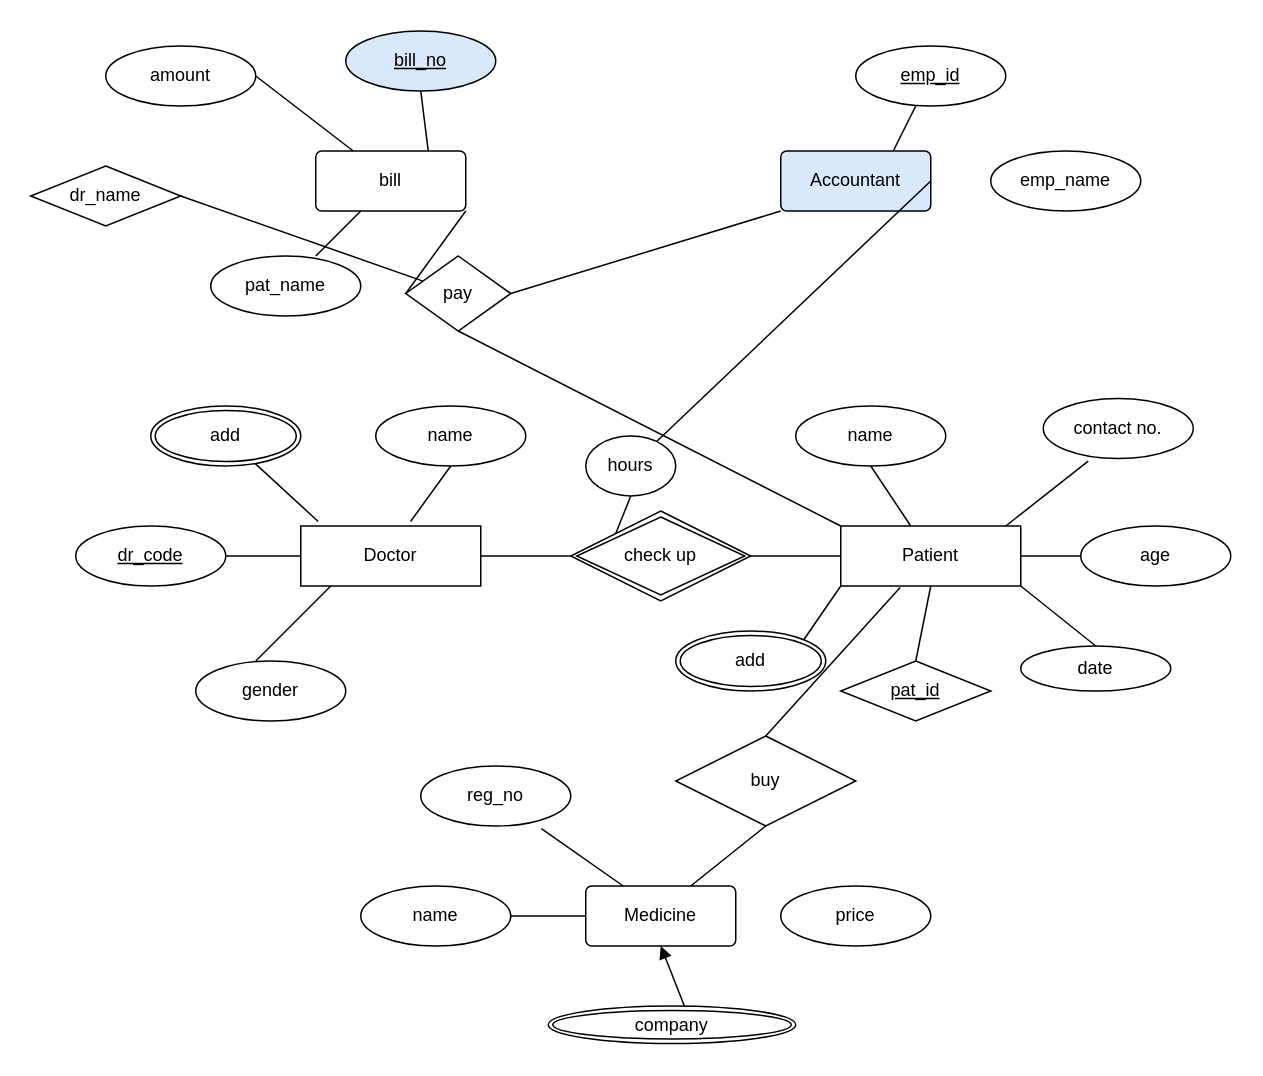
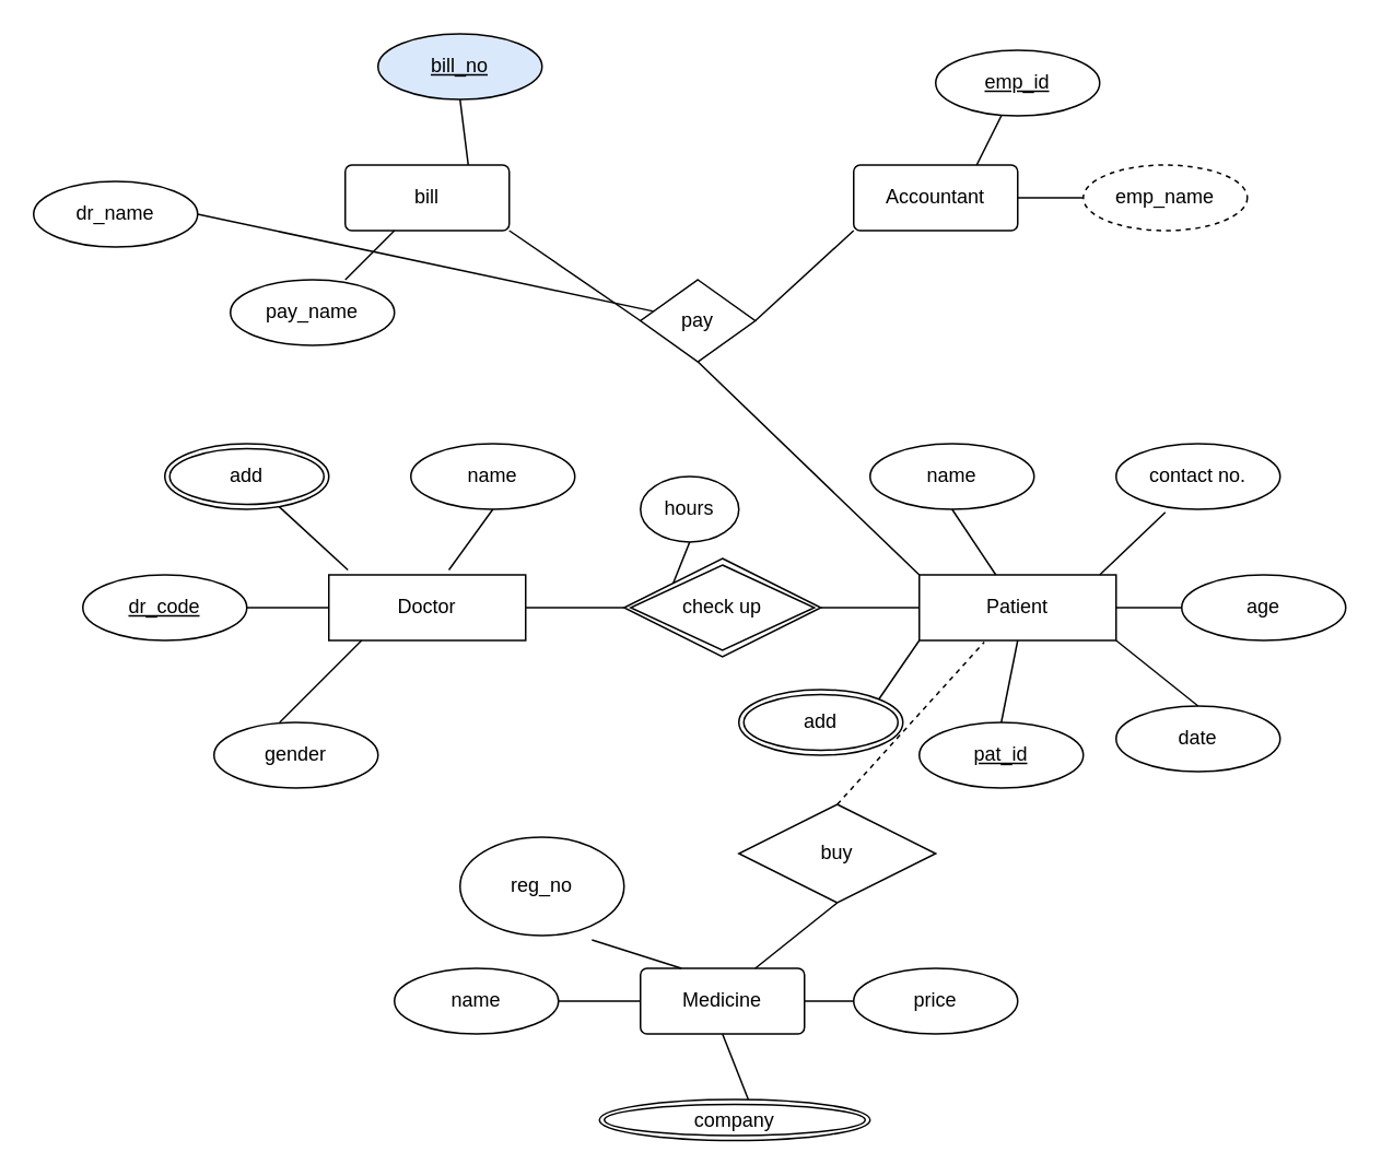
- <mxCell id="45" value="amount" style="ellipse;whiteSpace=wrap;html=1;align=center;" vertex="1" parent="1"><mxGeometry x="70" y="30" width="100" height="40" as="geometry" /></mxCell>
- <mxCell id="49" value="" style="endArrow=none;html=1;rounded=0;entryX=0.25;entryY=0;entryDx=0;entryDy=0;exitX=1;exitY=0.5;exitDx=0;exitDy=0;" edge="1" parent="1" source="45" target="42"><mxGeometry width="50" height="50" relative="1" as="geometry"><mxPoint x="160" y="90" as="sourcePoint" /><mxPoint x="210" y="40" as="targetPoint" /></mxGeometry></mxCell>
- <mxCell id="41" value="Accountant" style="rounded=1;arcSize=10;whiteSpace=wrap;html=1;align=center;fillColor=#dae8fc;" vertex="1" parent="1"><mxGeometry x="520" y="100" width="100" height="40" as="geometry" /></mxCell>
+ <mxCell id="41" value="Accountant" style="rounded=1;arcSize=10;whiteSpace=wrap;html=1;align=center;" vertex="1" parent="1"><mxGeometry x="520" y="100" width="100" height="40" as="geometry" /></mxCell>
- <mxCell id="46" value="emp_name" style="ellipse;whiteSpace=wrap;html=1;align=center;" vertex="1" parent="1"><mxGeometry x="660" y="100" width="100" height="40" as="geometry" /></mxCell>
+ <mxCell id="46" value="emp_name" style="ellipse;whiteSpace=wrap;html=1;align=center;dashed=1;" vertex="1" parent="1"><mxGeometry x="660" y="100" width="100" height="40" as="geometry" /></mxCell>
- <mxCell id="44" value="dr_name" style="rhombus;whiteSpace=wrap;html=1;align=center;" vertex="1" parent="1"><mxGeometry x="20" y="110" width="100" height="40" as="geometry" /></mxCell>
+ <mxCell id="44" value="dr_name" style="ellipse;whiteSpace=wrap;html=1;align=center;" vertex="1" parent="1"><mxGeometry x="20" y="110" width="100" height="40" as="geometry" /></mxCell>
- <mxCell id="43" value="pat_name" style="ellipse;whiteSpace=wrap;html=1;align=center;" vertex="1" parent="1"><mxGeometry x="140" y="170" width="100" height="40" as="geometry" /></mxCell>
+ <mxCell id="43" value="pay_name" style="ellipse;whiteSpace=wrap;html=1;align=center;" vertex="1" parent="1"><mxGeometry x="140" y="170" width="100" height="40" as="geometry" /></mxCell>
- <mxCell id="47" value="pay" style="shape=rhombus;perimeter=rhombusPerimeter;whiteSpace=wrap;html=1;align=center;" vertex="1" parent="1"><mxGeometry x="270" y="170" width="70" height="50" as="geometry" /></mxCell>
+ <mxCell id="47" value="pay" style="shape=rhombus;perimeter=rhombusPerimeter;whiteSpace=wrap;html=1;align=center;" vertex="1" parent="1"><mxGeometry x="390" y="170" width="70" height="50" as="geometry" /></mxCell>
- <mxCell id="53" value="" style="endArrow=none;html=1;rounded=0;exitX=1;exitY=0.5;exitDx=0;exitDy=0;" edge="1" parent="1" source="41" target="27"><mxGeometry width="50" height="50" relative="1" as="geometry"><mxPoint x="610" y="150" as="sourcePoint" /><mxPoint x="660" y="100" as="targetPoint" /></mxGeometry></mxCell>
+ <mxCell id="53" value="" style="endArrow=none;html=1;rounded=0;entryX=0;entryY=0.5;entryDx=0;entryDy=0;exitX=1;exitY=0.5;exitDx=0;exitDy=0;" edge="1" parent="1" source="41" target="46"><mxGeometry width="50" height="50" relative="1" as="geometry"><mxPoint x="610" y="150" as="sourcePoint" /><mxPoint x="660" y="100" as="targetPoint" /></mxGeometry></mxCell>
- <mxCell id="16" value="contact no." style="ellipse;whiteSpace=wrap;html=1;align=center;" vertex="1" parent="1"><mxGeometry x="695" y="265" width="100" height="40" as="geometry" /></mxCell>
+ <mxCell id="16" value="contact no." style="ellipse;whiteSpace=wrap;html=1;align=center;" vertex="1" parent="1"><mxGeometry x="680" y="270" width="100" height="40" as="geometry" /></mxCell>
- <mxCell id="39" value="" style="endArrow=none;html=1;rounded=0;exitX=0.5;exitY=0;exitDx=0;exitDy=0;entryX=0.33;entryY=1.025;entryDx=0;entryDy=0;entryPerimeter=0;" edge="1" parent="1" source="38" target="3"><mxGeometry width="50" height="50" relative="1" as="geometry"><mxPoint x="510" y="510" as="sourcePoint" /><mxPoint x="560" y="460" as="targetPoint" /></mxGeometry></mxCell>
+ <mxCell id="39" value="" style="endArrow=none;html=1;rounded=0;exitX=0.5;exitY=0;exitDx=0;exitDy=0;entryX=0.33;entryY=1.025;entryDx=0;entryDy=0;entryPerimeter=0;dashed=1;" edge="1" parent="1" source="38" target="3"><mxGeometry width="50" height="50" relative="1" as="geometry"><mxPoint x="510" y="510" as="sourcePoint" /><mxPoint x="560" y="460" as="targetPoint" /></mxGeometry></mxCell>
- <mxCell id="18" value="date" style="ellipse;whiteSpace=wrap;html=1;align=center;" vertex="1" parent="1"><mxGeometry x="680" y="430" width="100" height="30" as="geometry" /></mxCell>
+ <mxCell id="18" value="date" style="ellipse;whiteSpace=wrap;html=1;align=center;" vertex="1" parent="1"><mxGeometry x="680" y="430" width="100" height="40" as="geometry" /></mxCell>
- <mxCell id="19" value="pat_id" style="rhombus;whiteSpace=wrap;html=1;align=center;fontStyle=4;" vertex="1" parent="1"><mxGeometry x="560" y="440" width="100" height="40" as="geometry" /></mxCell>
+ <mxCell id="19" value="pat_id" style="ellipse;whiteSpace=wrap;html=1;align=center;fontStyle=4;" vertex="1" parent="1"><mxGeometry x="560" y="440" width="100" height="40" as="geometry" /></mxCell>
- <mxCell id="31" value="reg_no" style="ellipse;whiteSpace=wrap;html=1;align=center;" vertex="1" parent="1"><mxGeometry x="280" y="510" width="100" height="40" as="geometry" /></mxCell>
+ <mxCell id="31" value="reg_no" style="ellipse;whiteSpace=wrap;html=1;align=center;" vertex="1" parent="1"><mxGeometry x="280" y="510" width="100" height="60" as="geometry" /></mxCell>
+ <mxCell id="37" value="" style="endArrow=none;html=1;rounded=0;entryX=0;entryY=0.5;entryDx=0;entryDy=0;exitX=1;exitY=0.5;exitDx=0;exitDy=0;" edge="1" parent="1" source="29" target="33"><mxGeometry width="50" height="50" relative="1" as="geometry"><mxPoint x="480" y="630" as="sourcePoint" /><mxPoint x="530" y="580" as="targetPoint" /></mxGeometry></mxCell>
- <mxCell id="36" value="" style="endArrow=block;html=1;rounded=0;entryX=0.5;entryY=1;entryDx=0;entryDy=0;exitX=0.55;exitY=0;exitDx=0;exitDy=0;exitPerimeter=0;" edge="1" parent="1" source="32" target="29"><mxGeometry width="50" height="50" relative="1" as="geometry"><mxPoint x="400" y="680" as="sourcePoint" /><mxPoint x="450" y="630" as="targetPoint" /></mxGeometry></mxCell>
+ <mxCell id="36" value="" style="endArrow=none;html=1;rounded=0;entryX=0.5;entryY=1;entryDx=0;entryDy=0;exitX=0.55;exitY=0;exitDx=0;exitDy=0;exitPerimeter=0;" edge="1" parent="1" source="32" target="29"><mxGeometry width="50" height="50" relative="1" as="geometry"><mxPoint x="400" y="680" as="sourcePoint" /><mxPoint x="450" y="630" as="targetPoint" /></mxGeometry></mxCell>
